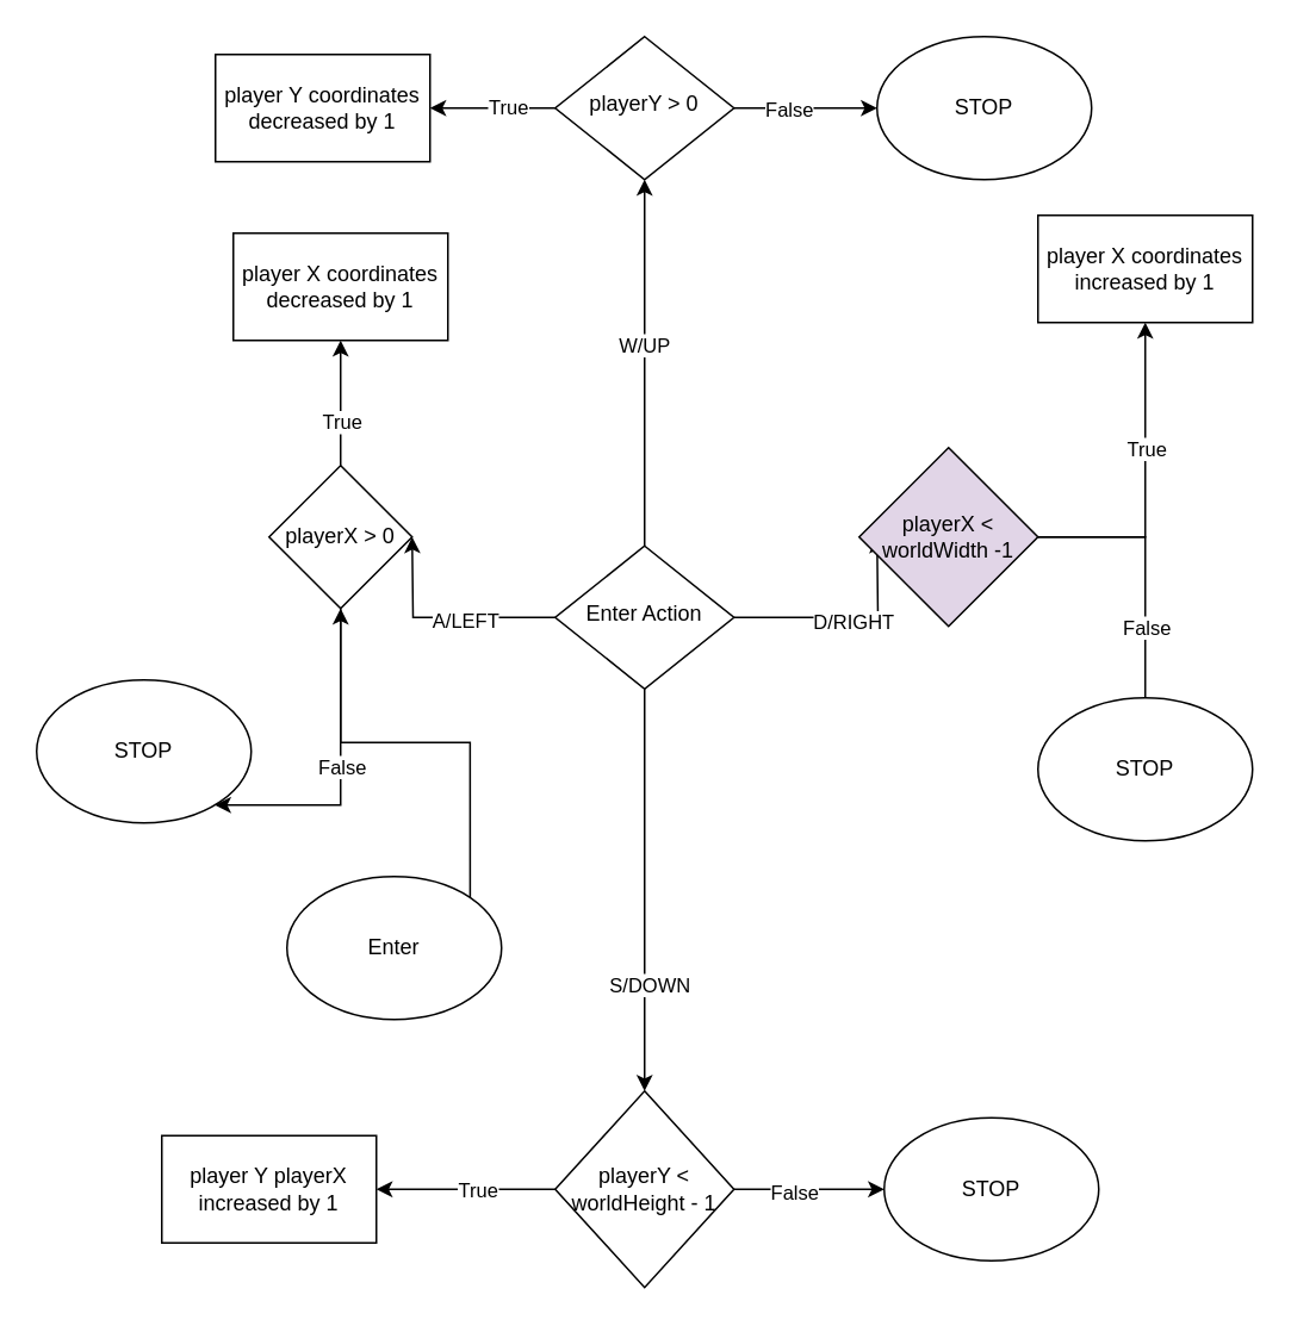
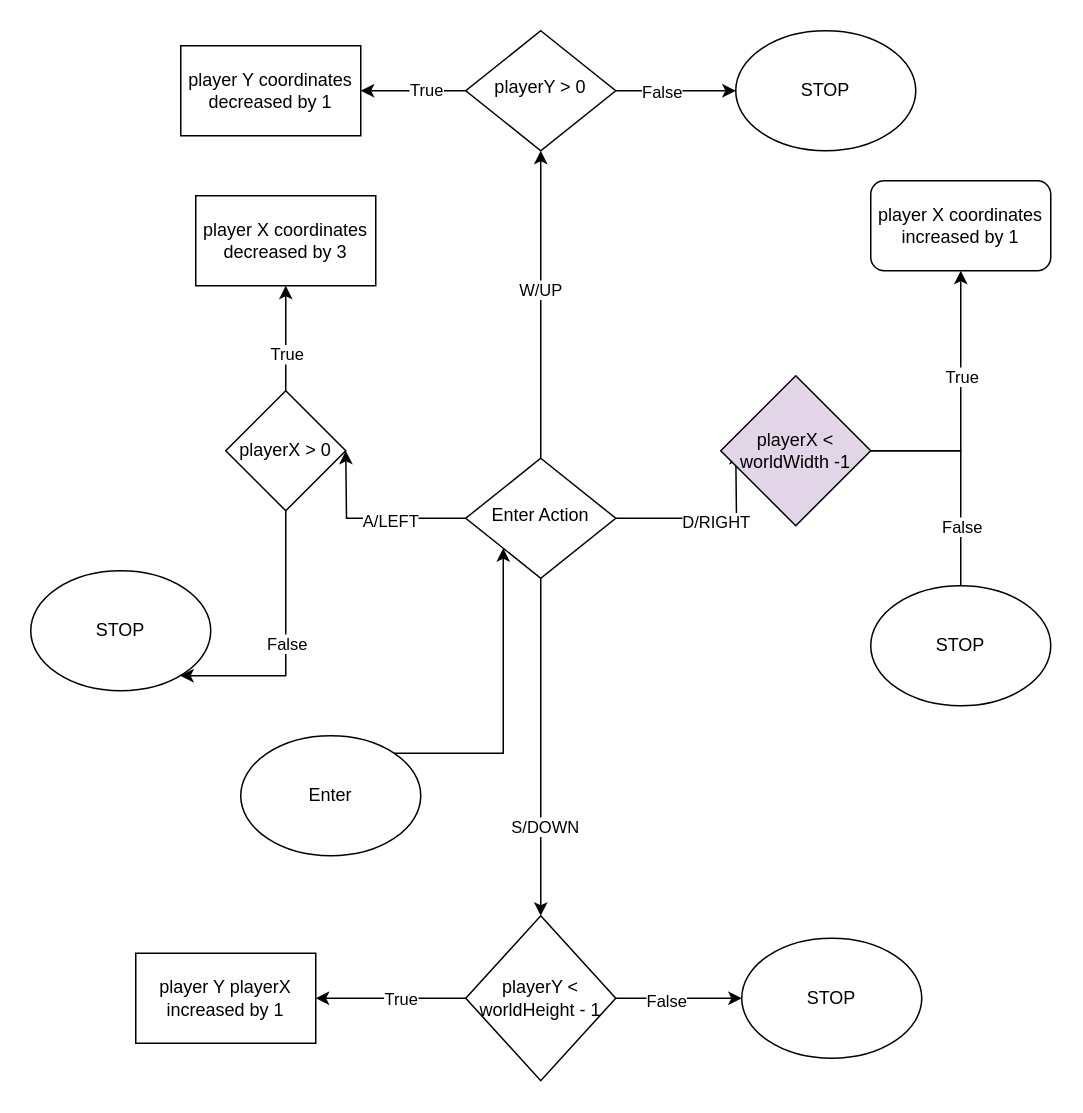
- <mxCell id="32" value="player X coordinates increased by 1" style="whiteSpace=wrap;html=1;" parent="1" vertex="1"><mxGeometry x="580" y="120" width="120" height="60" as="geometry" /></mxCell>
+ <mxCell id="32" value="player X coordinates increased by 1" style="whiteSpace=wrap;html=1;rounded=1;" parent="1" vertex="1"><mxGeometry x="580" y="120" width="120" height="60" as="geometry" /></mxCell>
- <mxCell id="23" value="player X coordinates decreased by 1" style="rounded=0;whiteSpace=wrap;html=1;" parent="1" vertex="1"><mxGeometry x="130" y="130" width="120" height="60" as="geometry" /></mxCell>
+ <mxCell id="23" value="player X coordinates decreased by 3" style="rounded=0;whiteSpace=wrap;html=1;" parent="1" vertex="1"><mxGeometry x="130" y="130" width="120" height="60" as="geometry" /></mxCell>
- <mxCell id="16" style="edgeStyle=orthogonalEdgeStyle;rounded=0;orthogonalLoop=1;jettySize=auto;html=1;exitX=1;exitY=0;exitDx=0;exitDy=0;" parent="1" source="17" target="22" edge="1"><mxGeometry relative="1" as="geometry" /></mxCell>
+ <mxCell id="16" style="edgeStyle=orthogonalEdgeStyle;rounded=0;orthogonalLoop=1;jettySize=auto;html=1;exitX=1;exitY=0;exitDx=0;exitDy=0;entryX=0;entryY=1;entryDx=0;entryDy=0;" parent="1" source="17" target="15" edge="1"><mxGeometry relative="1" as="geometry" /></mxCell>
